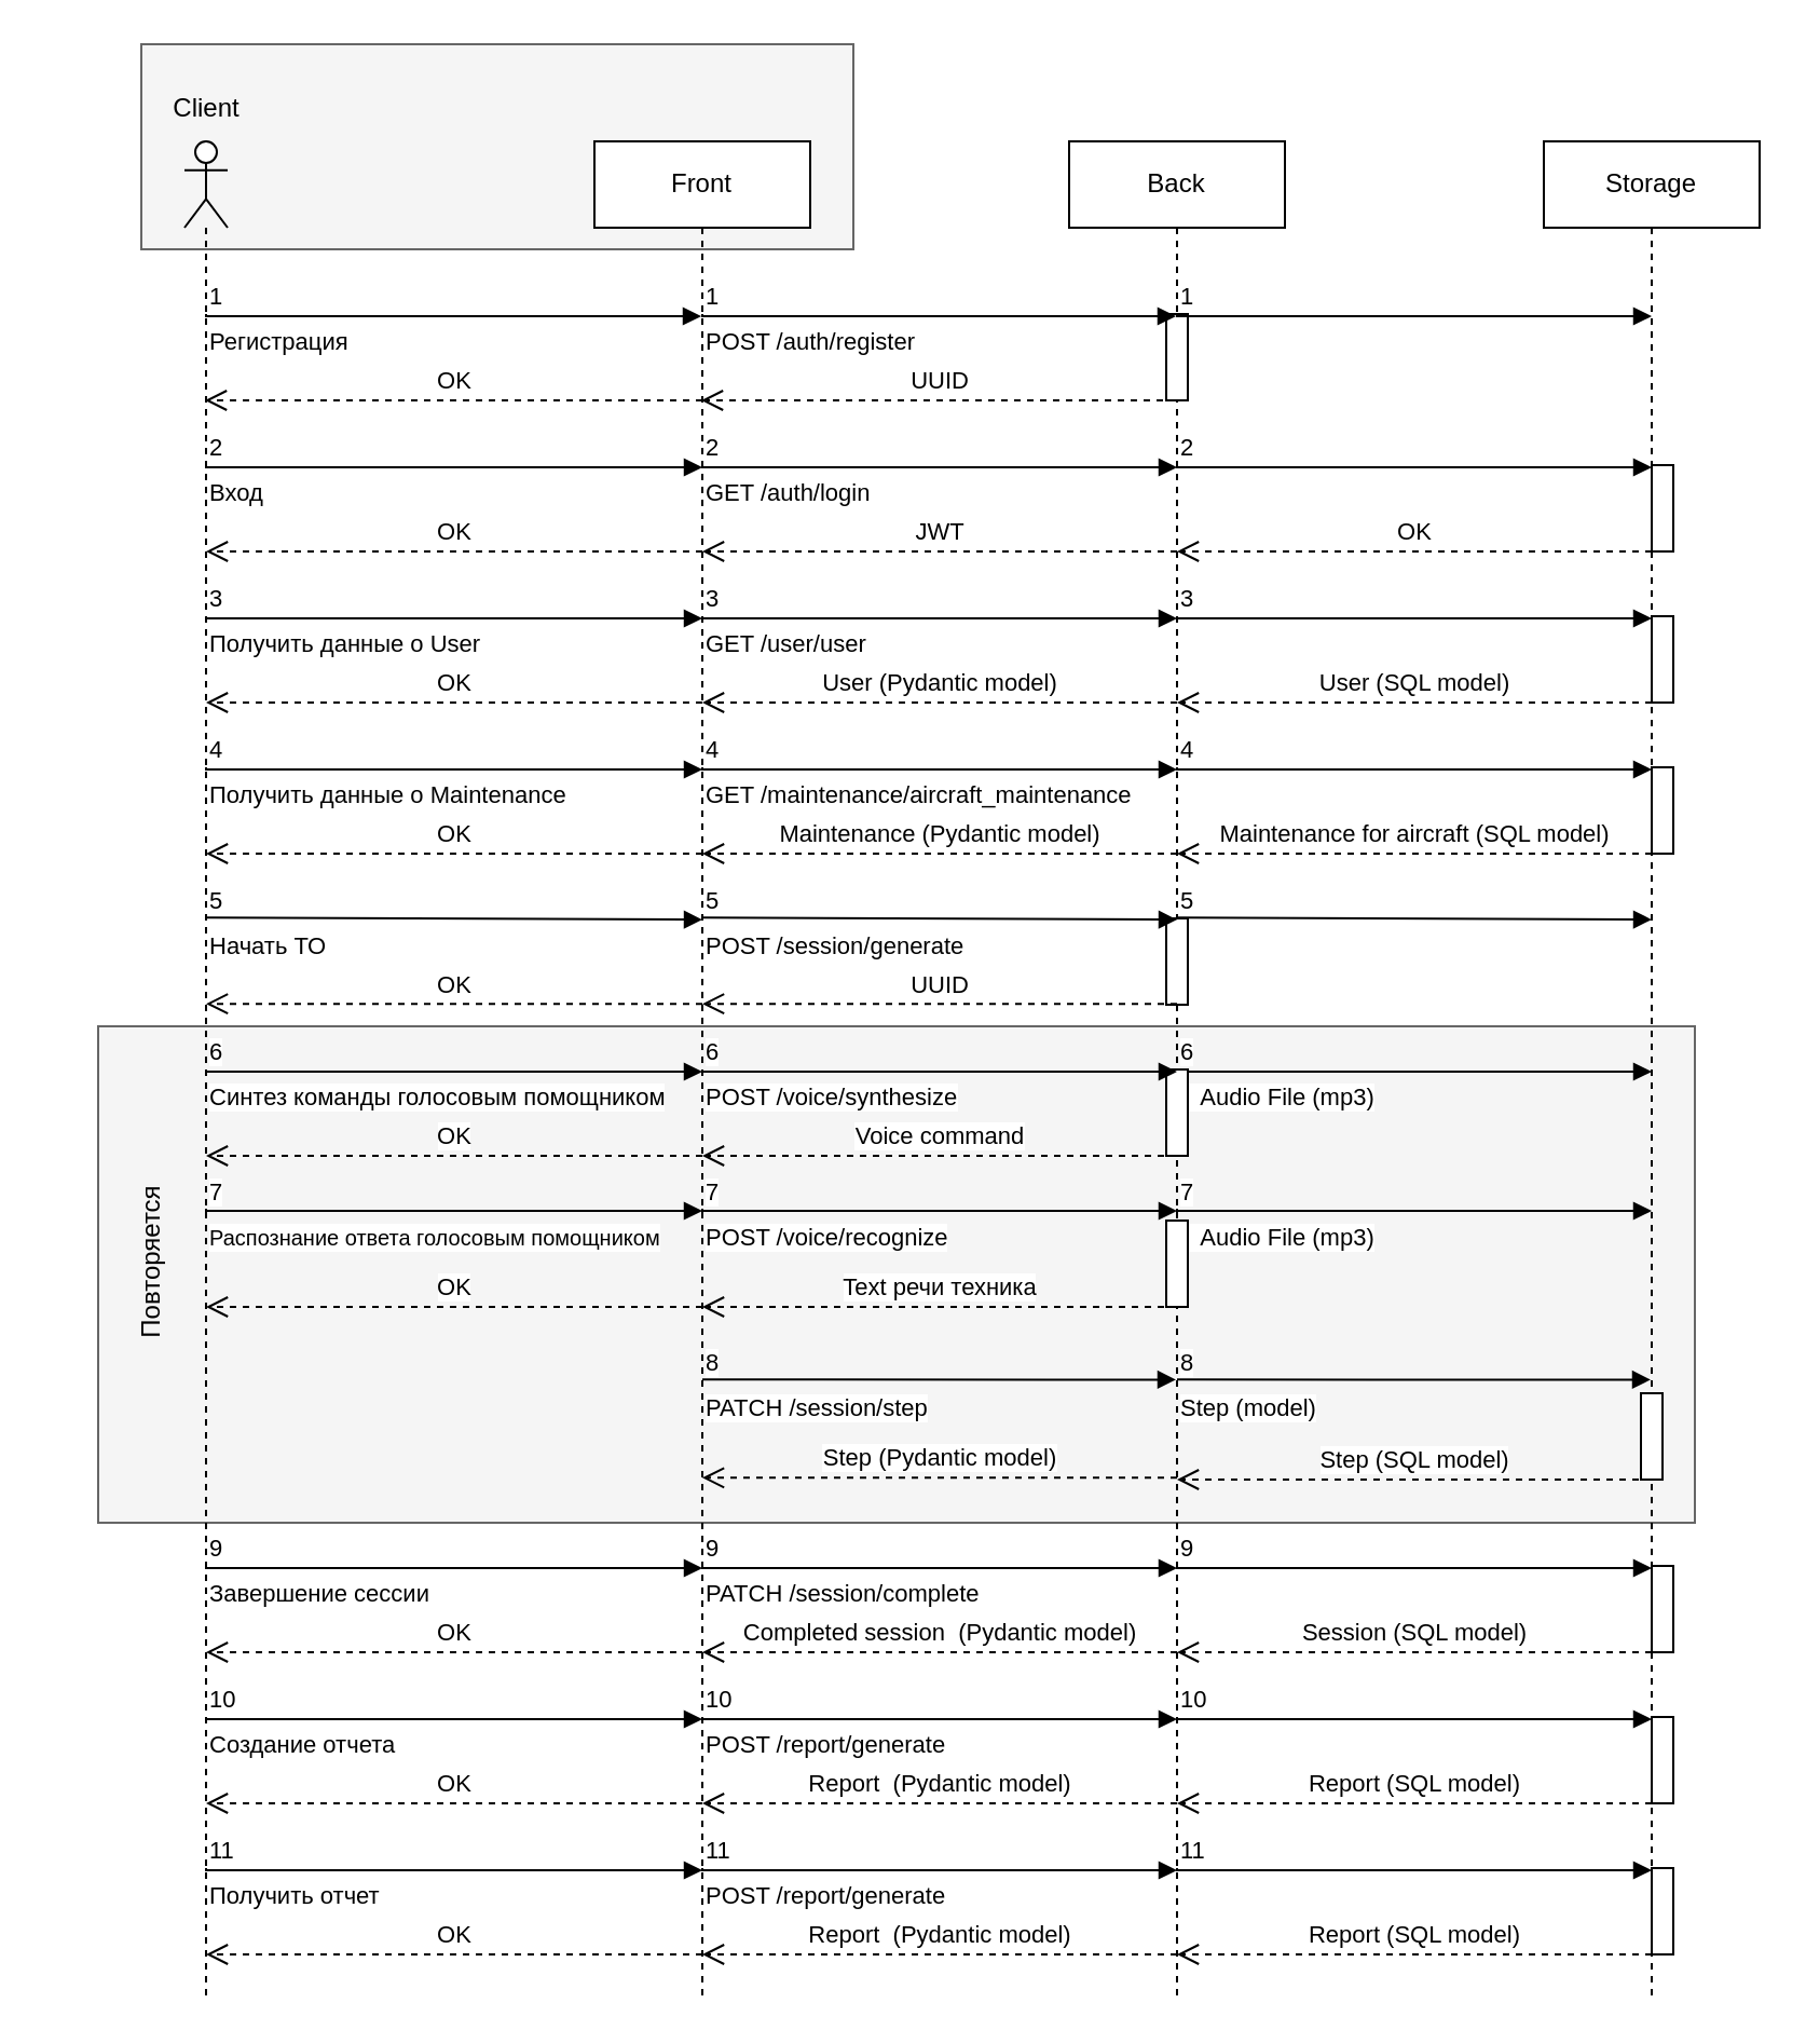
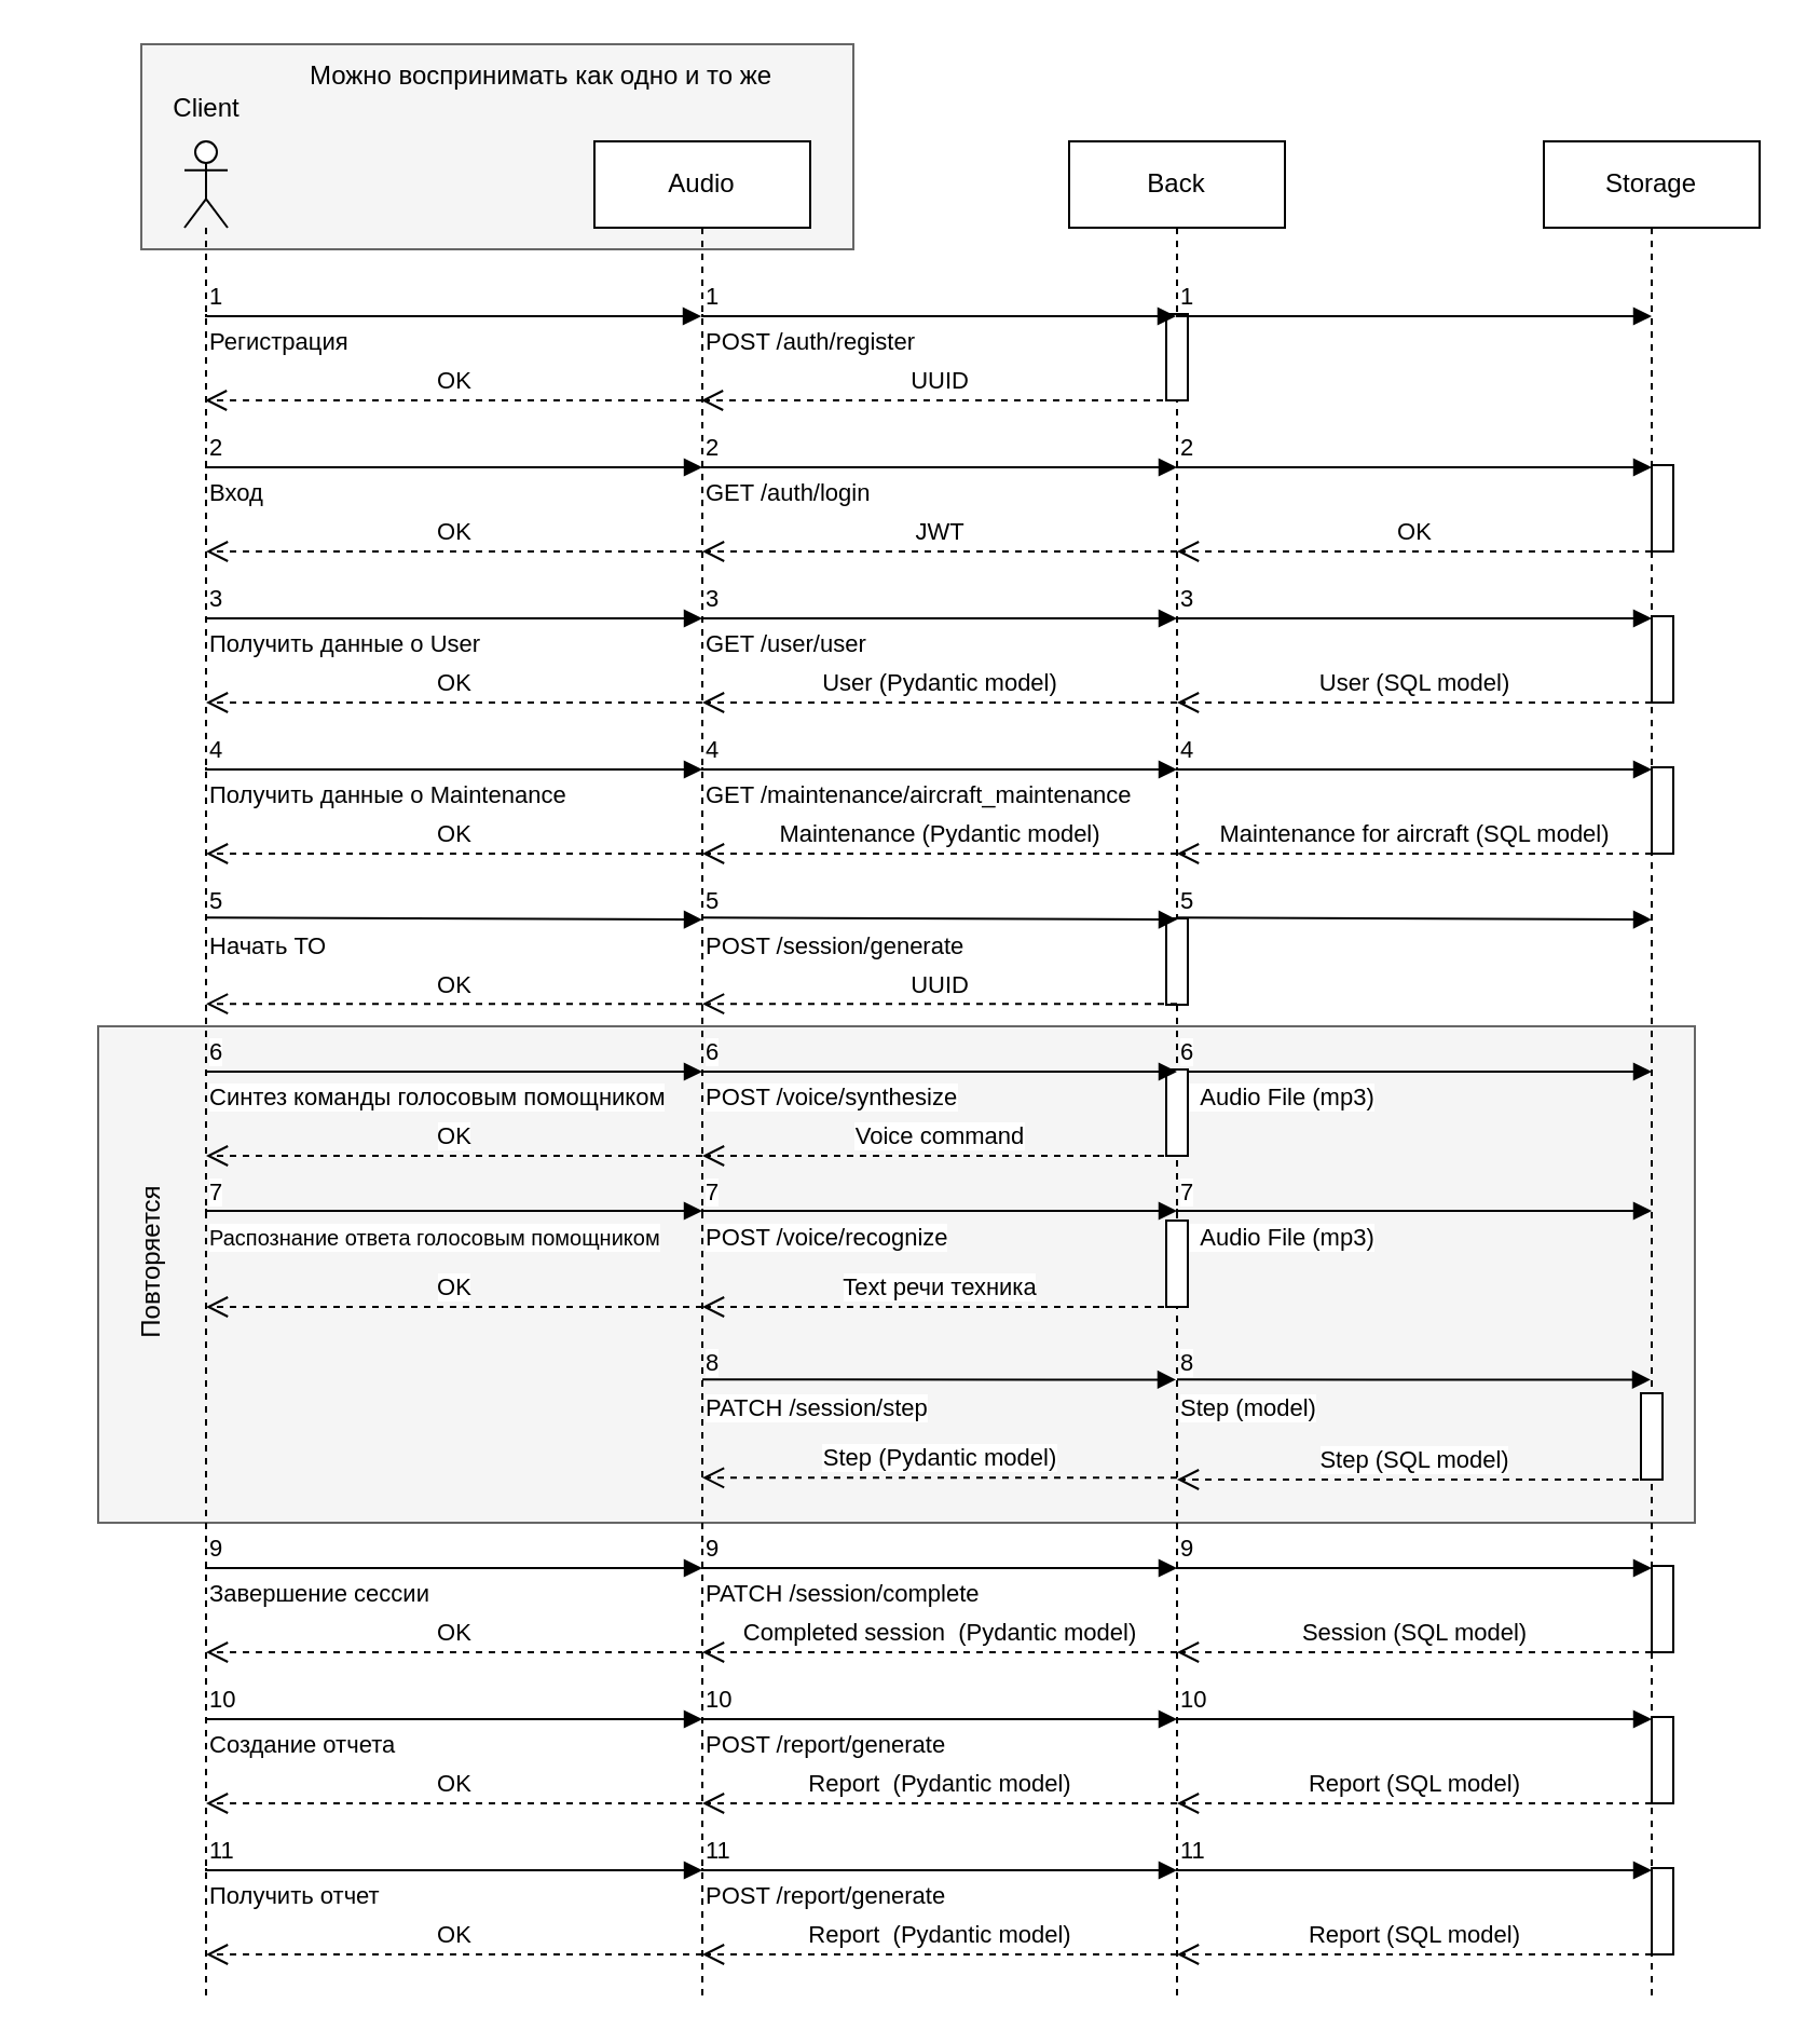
+ <mxCell id="76" value="Можно воспринимать как одно и то же" style="text;html=1;align=center;verticalAlign=middle;resizable=0;points=[];autosize=1;strokeColor=none;fillColor=none;" vertex="1" parent="1"><mxGeometry x="125" y="20" width="250" height="30" as="geometry" /></mxCell>
- <mxCell id="5" value="Front" style="shape=umlLifeline;perimeter=lifelinePerimeter;whiteSpace=wrap;html=1;container=1;dropTarget=0;collapsible=0;recursiveResize=0;outlineConnect=0;portConstraint=eastwest;newEdgeStyle={&quot;curved&quot;:0,&quot;rounded&quot;:0};" vertex="1" parent="1"><mxGeometry x="275" y="65" width="100" height="860" as="geometry" /></mxCell>
+ <mxCell id="5" value="Audio" style="shape=umlLifeline;perimeter=lifelinePerimeter;whiteSpace=wrap;html=1;container=1;dropTarget=0;collapsible=0;recursiveResize=0;outlineConnect=0;portConstraint=eastwest;newEdgeStyle={&quot;curved&quot;:0,&quot;rounded&quot;:0};" vertex="1" parent="1"><mxGeometry x="275" y="65" width="100" height="860" as="geometry" /></mxCell>
